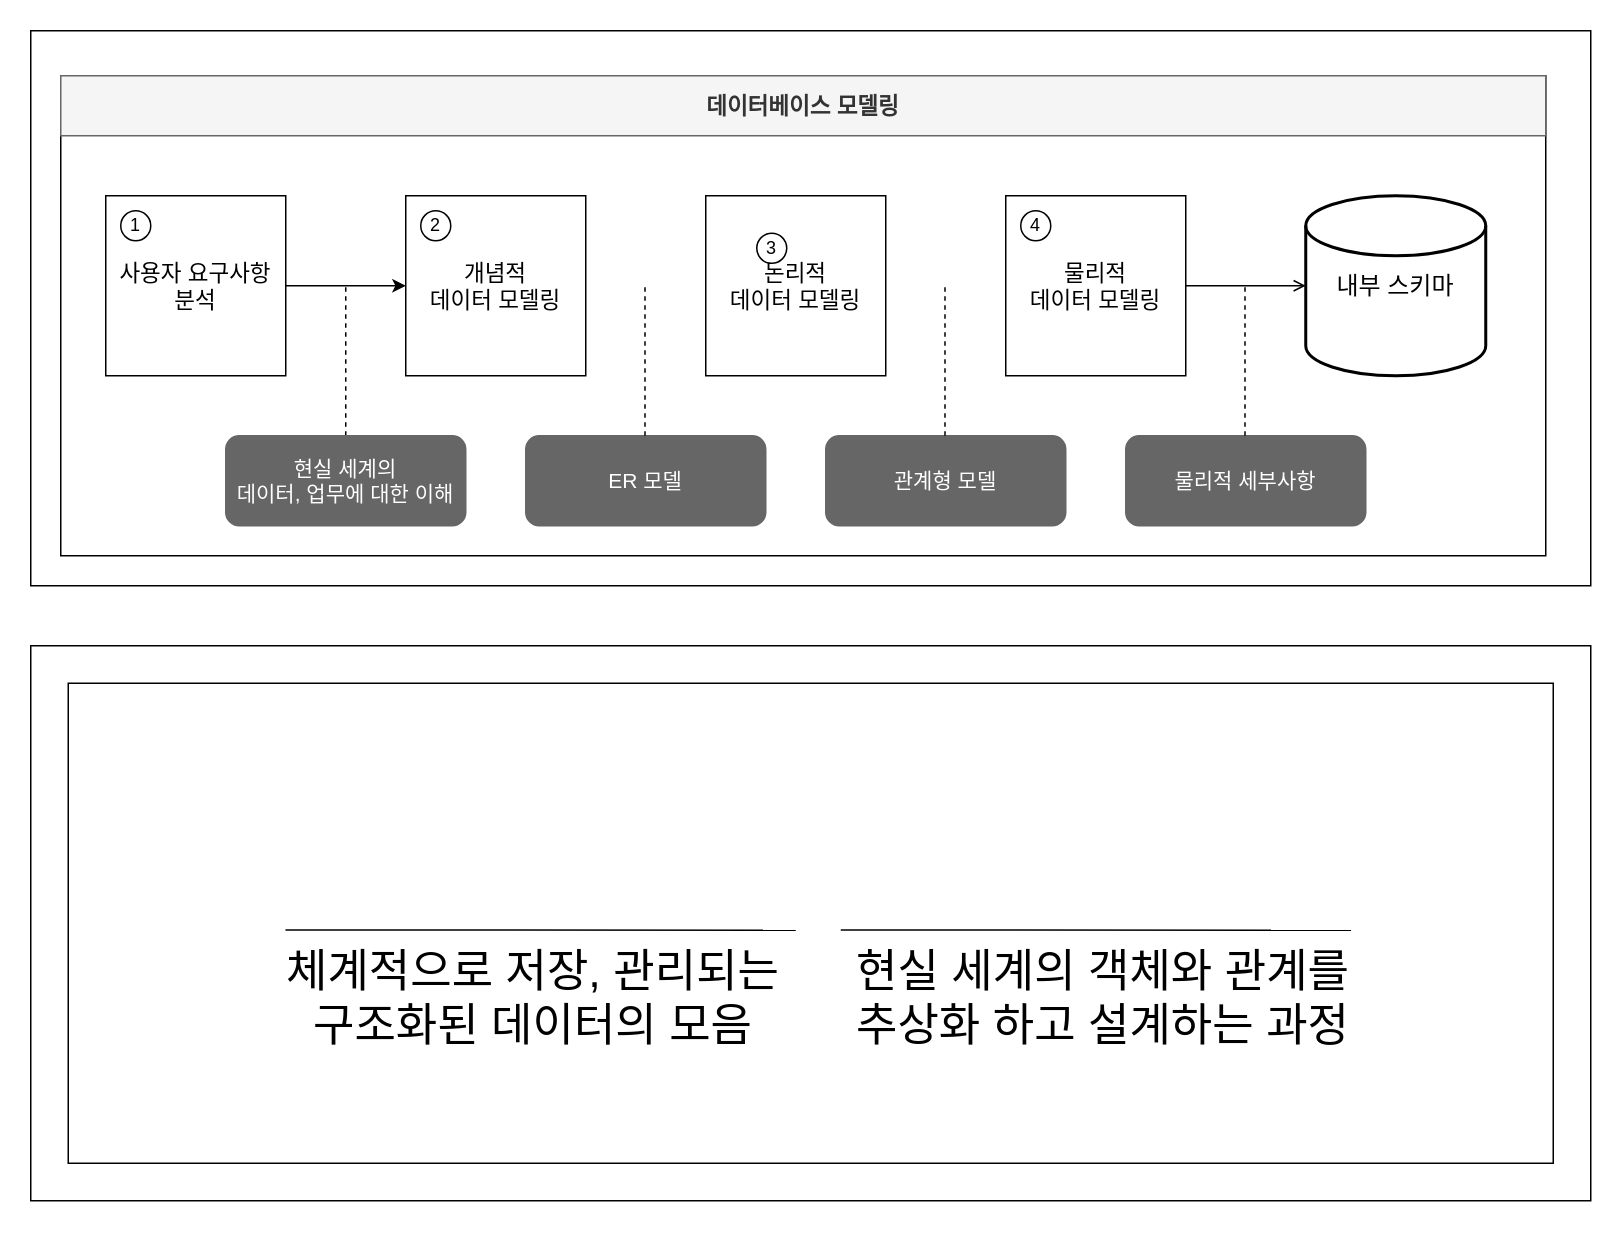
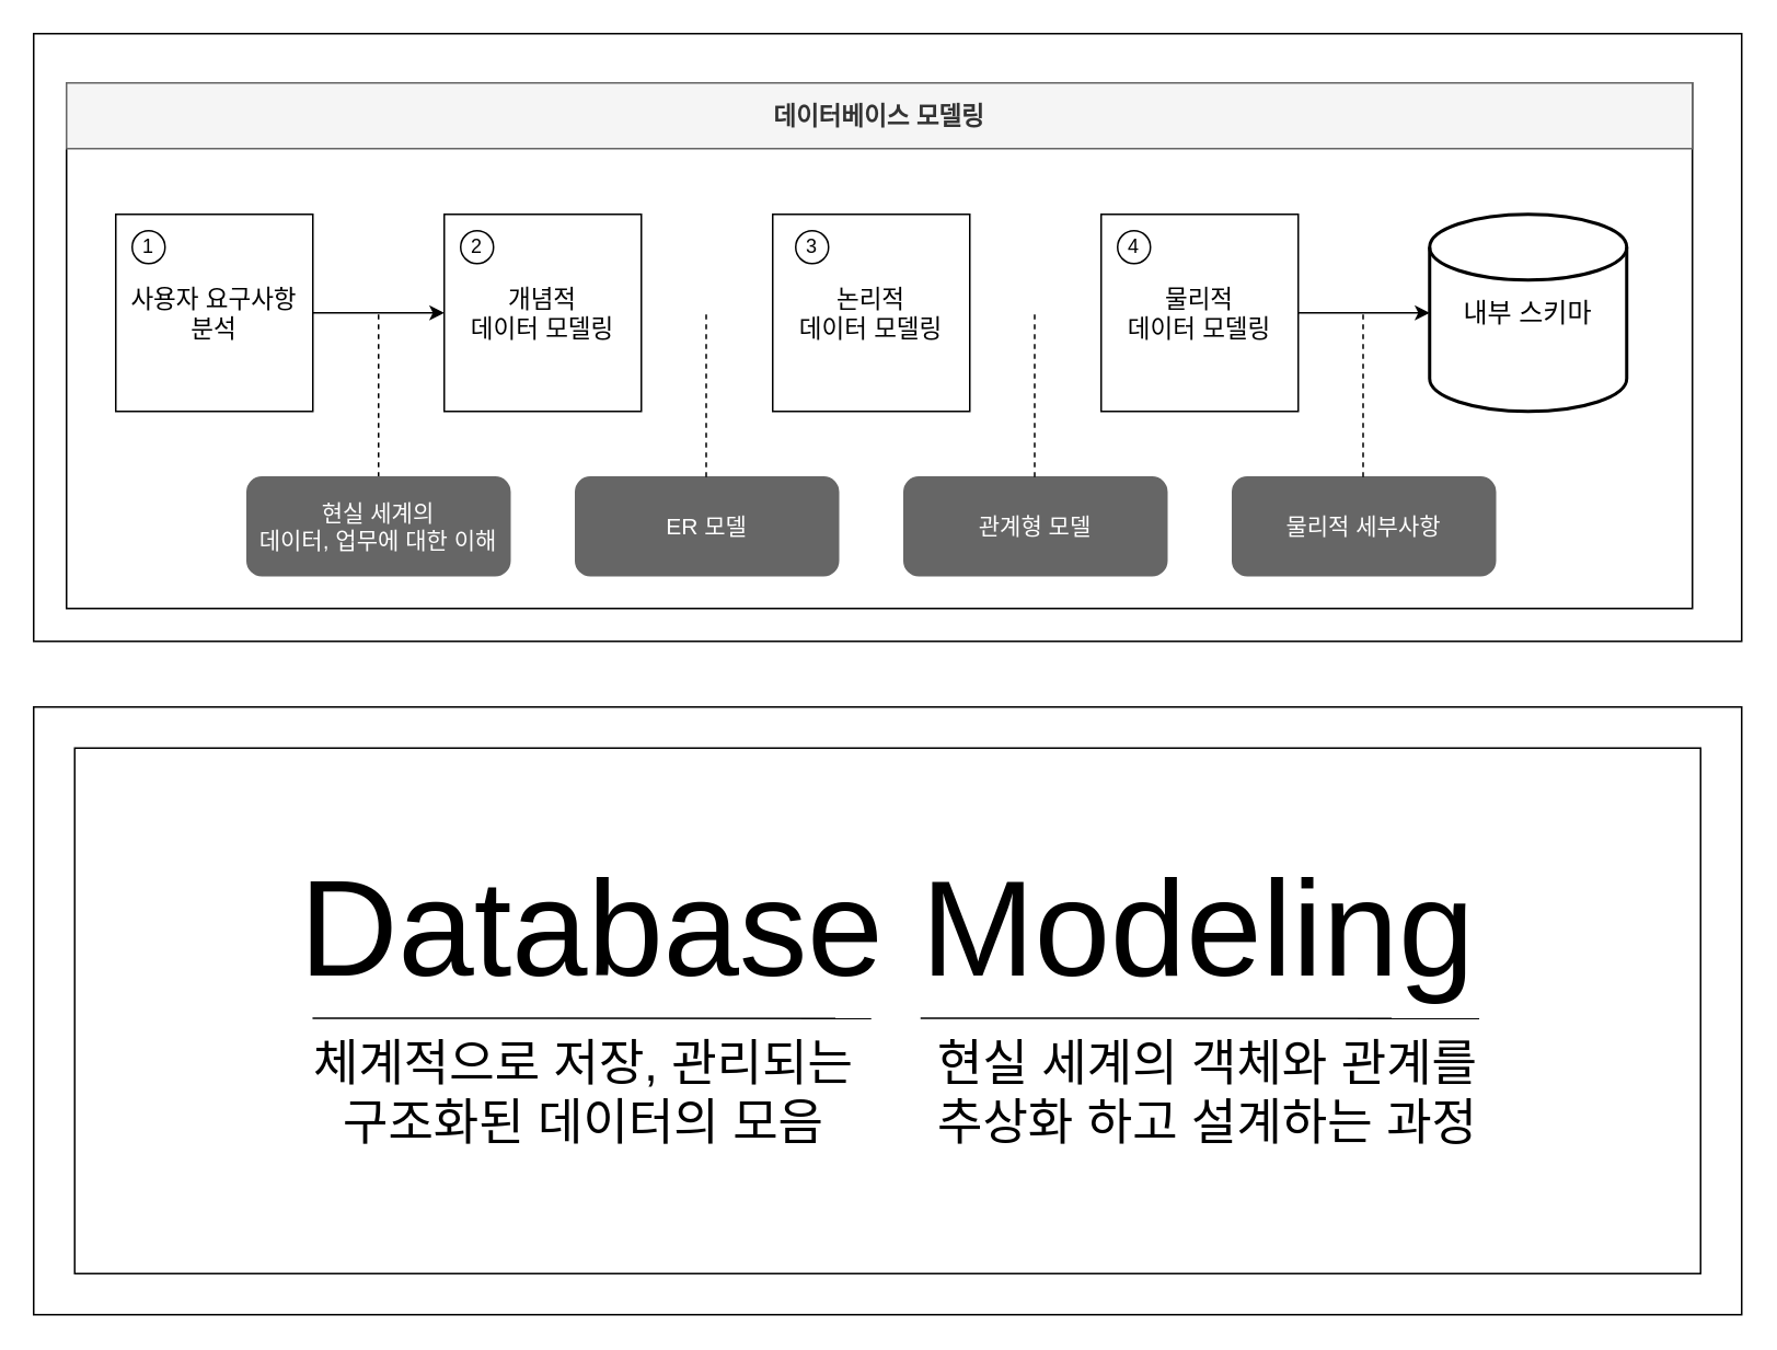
- <mxCell id="22" value="3" style="ellipse;whiteSpace=wrap;html=1;aspect=fixed;" parent="1" vertex="1"><mxGeometry x="504" y="155" width="20" height="20" as="geometry" /></mxCell>
+ <mxCell id="22" value="3" style="ellipse;whiteSpace=wrap;html=1;aspect=fixed;" parent="1" vertex="1"><mxGeometry x="484" y="140" width="20" height="20" as="geometry" /></mxCell>
- <mxCell id="10" style="edgeStyle=orthogonalEdgeStyle;rounded=0;orthogonalLoop=1;jettySize=auto;html=1;entryX=0;entryY=0.5;entryDx=0;entryDy=0;entryPerimeter=0;endArrow=open;" parent="1" source="8" target="9" edge="1"><mxGeometry relative="1" as="geometry" /></mxCell>
+ <mxCell id="10" style="edgeStyle=orthogonalEdgeStyle;rounded=0;orthogonalLoop=1;jettySize=auto;html=1;entryX=0;entryY=0.5;entryDx=0;entryDy=0;entryPerimeter=0;" parent="1" source="8" target="9" edge="1"><mxGeometry relative="1" as="geometry" /></mxCell>
+ <mxCell id="26" value="&lt;font style=&quot;font-size: 83px;&quot;&gt;Database Modeling&lt;br style=&quot;font-size: 83px;&quot;&gt;&lt;/font&gt;" style="rounded=0;whiteSpace=wrap;html=1;fontSize=83;strokeColor=none;" vertex="1" parent="1"><mxGeometry x="100" y="535" width="880" height="60" as="geometry" /></mxCell>
